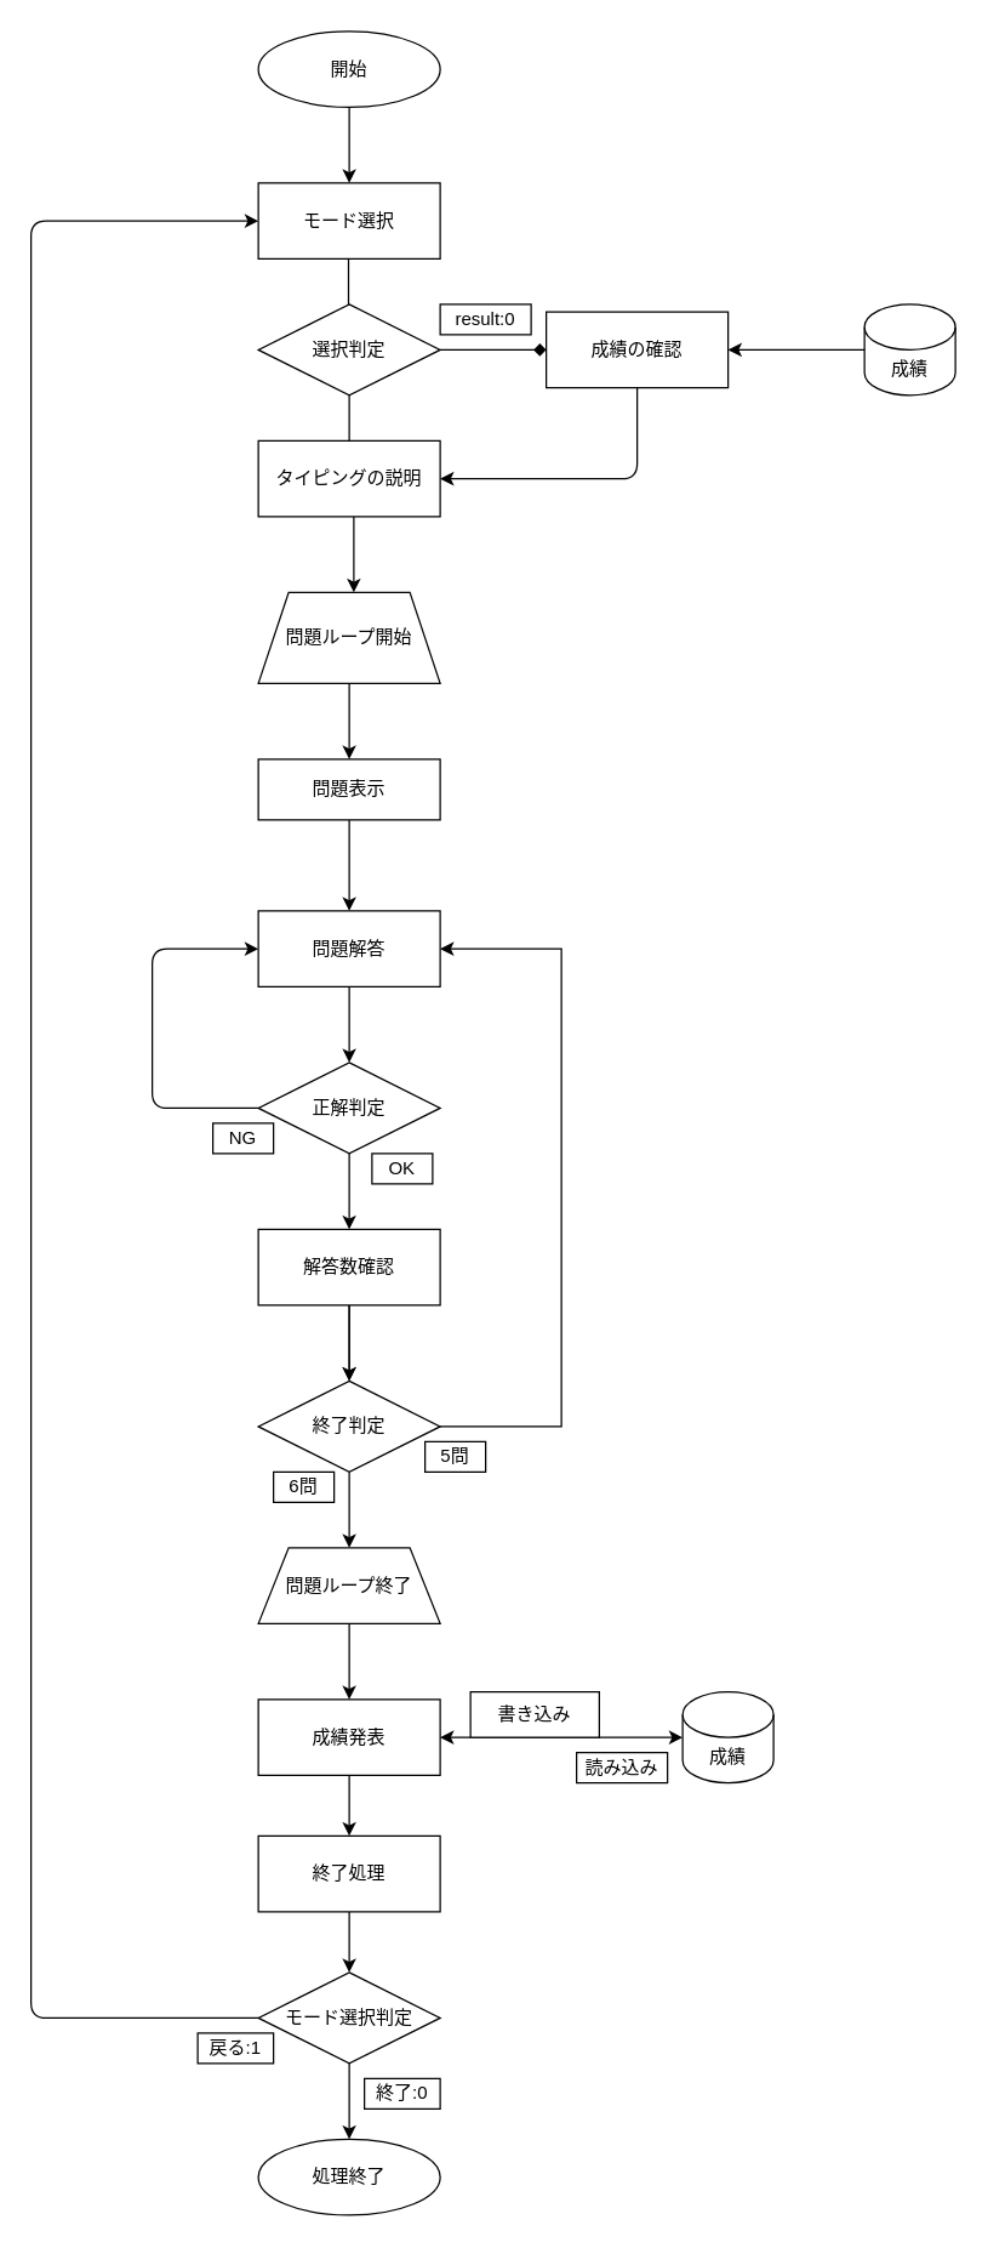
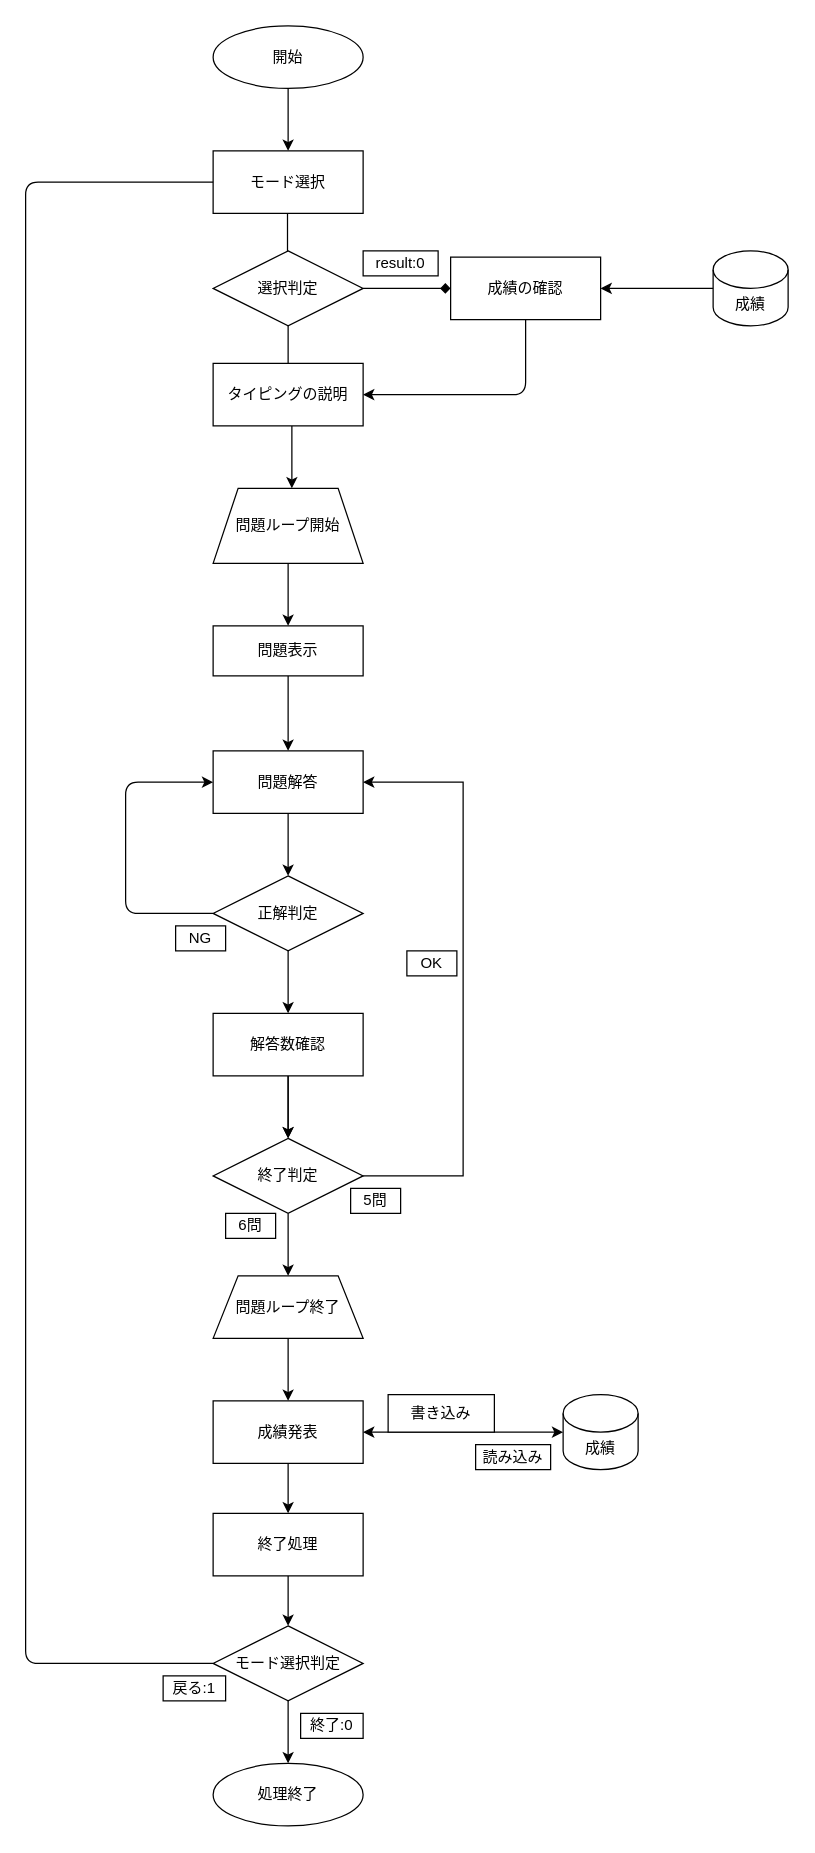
- <mxCell id="44" value="" style="endArrow=classic;html=1;exitX=0;exitY=0.5;exitDx=0;exitDy=0;entryX=0;entryY=0.5;entryDx=0;entryDy=0;" parent="1" source="39" target="4" edge="1"><mxGeometry width="50" height="50" relative="1" as="geometry"><mxPoint x="240" y="1270" as="sourcePoint" /><mxPoint x="-40" y="460" as="targetPoint" /><Array as="points"><mxPoint x="20" y="1330" /><mxPoint x="20" y="145" /></Array></mxGeometry></mxCell>
+ <mxCell id="44" value="" style="endArrow=none;html=1;exitX=0;exitY=0.5;exitDx=0;exitDy=0;entryX=0;entryY=0.5;entryDx=0;entryDy=0;" parent="1" source="39" target="4" edge="1"><mxGeometry width="50" height="50" relative="1" as="geometry"><mxPoint x="240" y="1270" as="sourcePoint" /><mxPoint x="-40" y="460" as="targetPoint" /><Array as="points"><mxPoint x="20" y="1330" /><mxPoint x="20" y="145" /></Array></mxGeometry></mxCell>
- <mxCell id="12" value="OK" style="rounded=0;whiteSpace=wrap;html=1;" parent="1" vertex="1"><mxGeometry x="245" y="760" width="40" height="20" as="geometry" /></mxCell>
+ <mxCell id="12" value="OK" style="rounded=0;whiteSpace=wrap;html=1;" parent="1" vertex="1"><mxGeometry x="325" y="760" width="40" height="20" as="geometry" /></mxCell>
